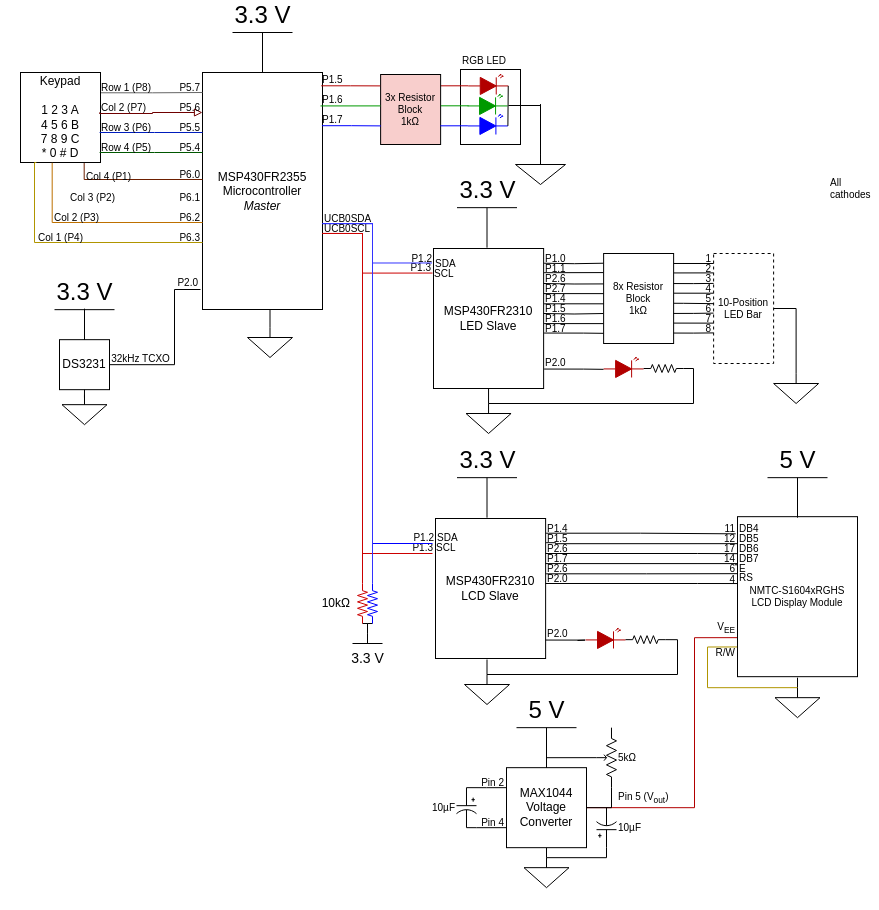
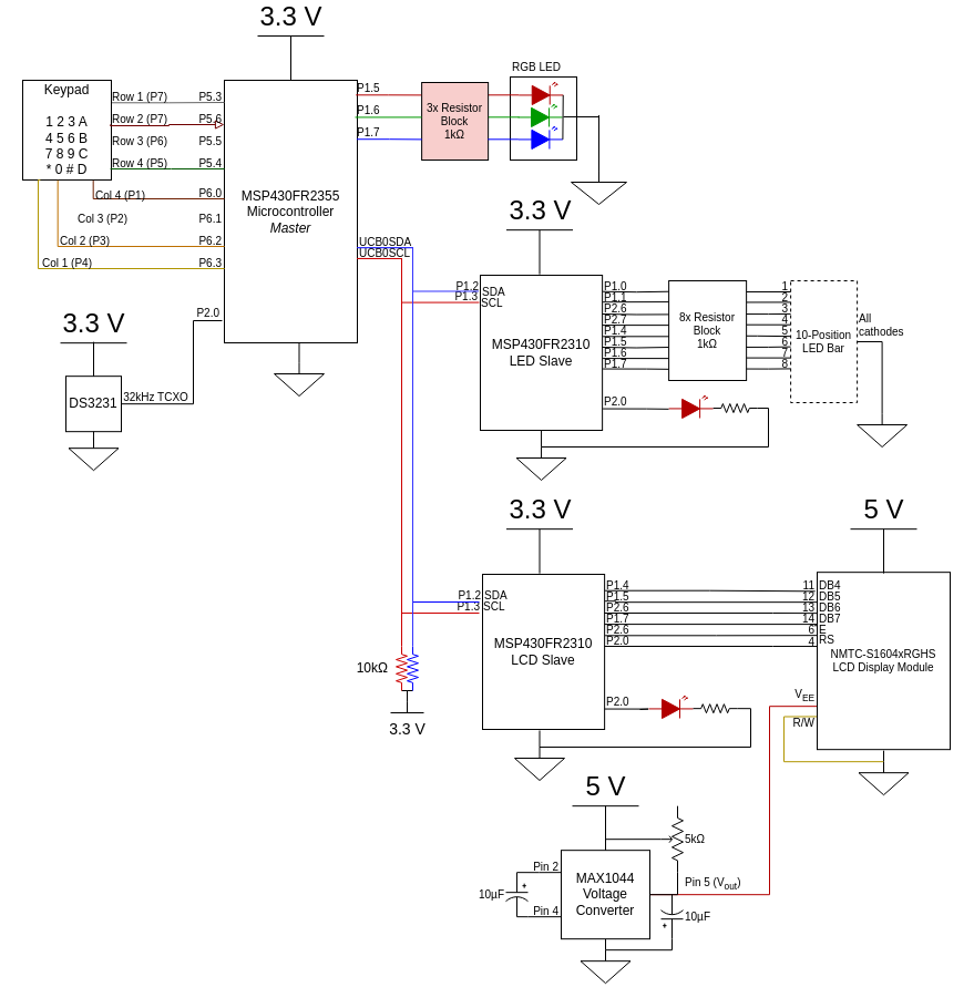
- <mxCell id="124" value="Row 1 (P8)" style="text;html=1;strokeColor=none;fillColor=none;align=left;verticalAlign=middle;whiteSpace=wrap;rounded=0;movable=1;resizable=1;rotatable=1;deletable=1;editable=1;connectable=1;fontSize=10;" parent="1" vertex="1"><mxGeometry x="99" y="70" width="60" height="10" as="geometry" /></mxCell>
+ <mxCell id="124" value="Row 1 (P7)" style="text;html=1;strokeColor=none;fillColor=none;align=left;verticalAlign=middle;whiteSpace=wrap;rounded=0;movable=1;resizable=1;rotatable=1;deletable=1;editable=1;connectable=1;fontSize=10;" parent="1" vertex="1"><mxGeometry x="99" y="70" width="60" height="10" as="geometry" /></mxCell>
- <mxCell id="131" value="P5.7" style="text;html=1;strokeColor=none;fillColor=none;align=right;verticalAlign=middle;whiteSpace=wrap;rounded=0;movable=1;resizable=1;rotatable=1;deletable=1;editable=1;connectable=1;fontSize=10;" parent="1" vertex="1"><mxGeometry x="172" y="70" width="30" height="10" as="geometry" /></mxCell>
+ <mxCell id="131" value="P5.3" style="text;html=1;strokeColor=none;fillColor=none;align=right;verticalAlign=middle;whiteSpace=wrap;rounded=0;movable=1;resizable=1;rotatable=1;deletable=1;editable=1;connectable=1;fontSize=10;" parent="1" vertex="1"><mxGeometry x="172" y="70" width="30" height="10" as="geometry" /></mxCell>
- <mxCell id="126" value="Col 2 (P7)" style="text;html=1;strokeColor=none;fillColor=none;align=left;verticalAlign=middle;whiteSpace=wrap;rounded=0;movable=1;resizable=1;rotatable=1;deletable=1;editable=1;connectable=1;fontSize=10;" parent="1" vertex="1"><mxGeometry x="99" y="90" width="60" height="10" as="geometry" /></mxCell>
+ <mxCell id="126" value="Row 2 (P7)" style="text;html=1;strokeColor=none;fillColor=none;align=left;verticalAlign=middle;whiteSpace=wrap;rounded=0;movable=1;resizable=1;rotatable=1;deletable=1;editable=1;connectable=1;fontSize=10;" parent="1" vertex="1"><mxGeometry x="99" y="90" width="60" height="10" as="geometry" /></mxCell>
- <mxCell id="127" style="edgeStyle=orthogonalEdgeStyle;rounded=0;orthogonalLoop=1;jettySize=auto;html=1;exitX=0;exitY=1;exitDx=0;exitDy=0;entryX=1;entryY=1;entryDx=0;entryDy=0;endArrow=none;endFill=0;fillColor=#0050ef;strokeColor=#001DBC;" parent="1" source="128" target="133" edge="1"><mxGeometry relative="1" as="geometry"><mxPoint x="92.52" y="120.27" as="sourcePoint" /><mxPoint x="212" y="120.8" as="targetPoint" /><Array as="points"><mxPoint x="154" y="120" /><mxPoint x="154" y="120" /></Array></mxGeometry></mxCell>
- <mxCell id="39" value="All cathodes" style="text;html=1;strokeColor=none;fillColor=none;align=left;verticalAlign=bottom;whiteSpace=wrap;rounded=0;movable=1;resizable=1;rotatable=1;deletable=1;editable=1;connectable=1;fontSize=10;" parent="1" vertex="1"><mxGeometry x="828.12" y="166" width="40" height="25" as="geometry" /></mxCell>
+ <mxCell id="39" value="All cathodes" style="text;html=1;strokeColor=none;fillColor=none;align=left;verticalAlign=bottom;whiteSpace=wrap;rounded=0;movable=1;resizable=1;rotatable=1;deletable=1;editable=1;connectable=1;fontSize=10;" parent="1" vertex="1"><mxGeometry x="773.12" y="271" width="40" height="25" as="geometry" /></mxCell>
- <mxCell id="114" value="17" style="text;html=1;strokeColor=none;fillColor=none;align=right;verticalAlign=middle;whiteSpace=wrap;rounded=0;movable=1;resizable=1;rotatable=1;deletable=1;editable=1;connectable=1;fontSize=10;fontStyle=0" parent="1" vertex="1"><mxGeometry x="707" y="531.17" width="30" height="10" as="geometry" /></mxCell>
+ <mxCell id="114" value="13" style="text;html=1;strokeColor=none;fillColor=none;align=right;verticalAlign=middle;whiteSpace=wrap;rounded=0;movable=1;resizable=1;rotatable=1;deletable=1;editable=1;connectable=1;fontSize=10;fontStyle=0" parent="1" vertex="1"><mxGeometry x="707" y="531.17" width="30" height="10" as="geometry" /></mxCell>
